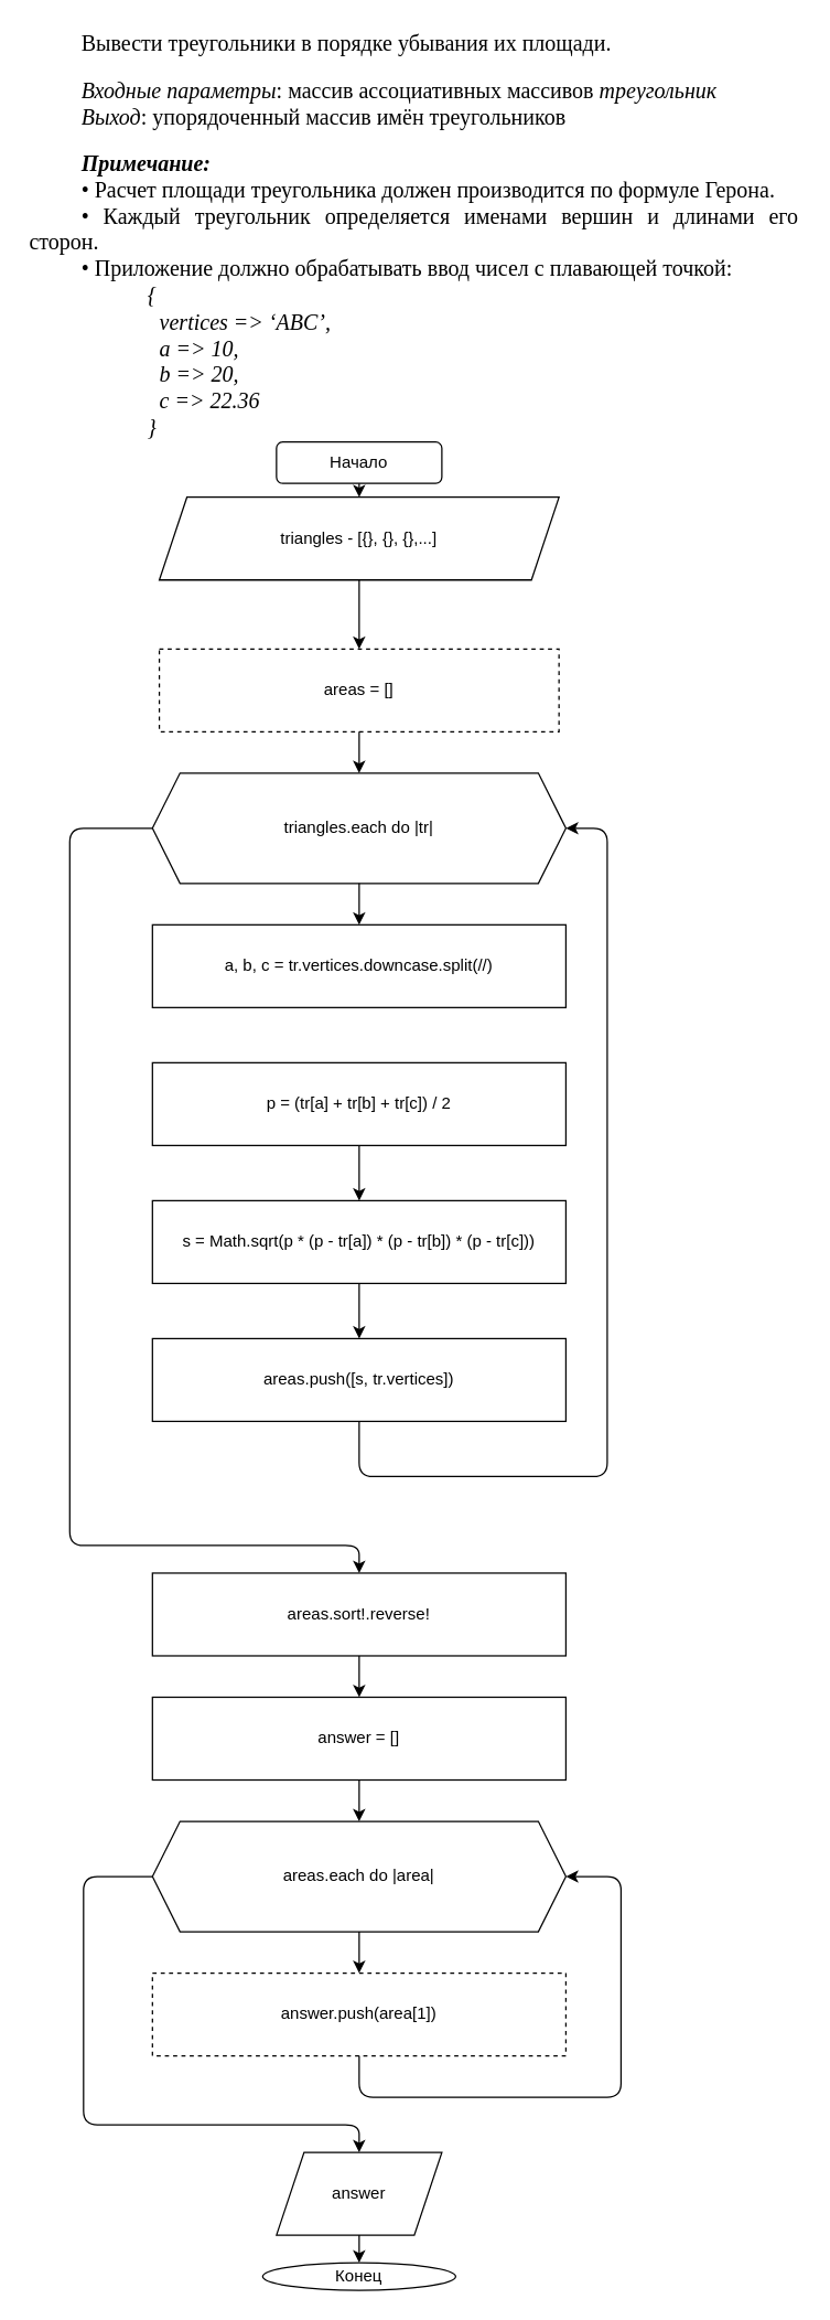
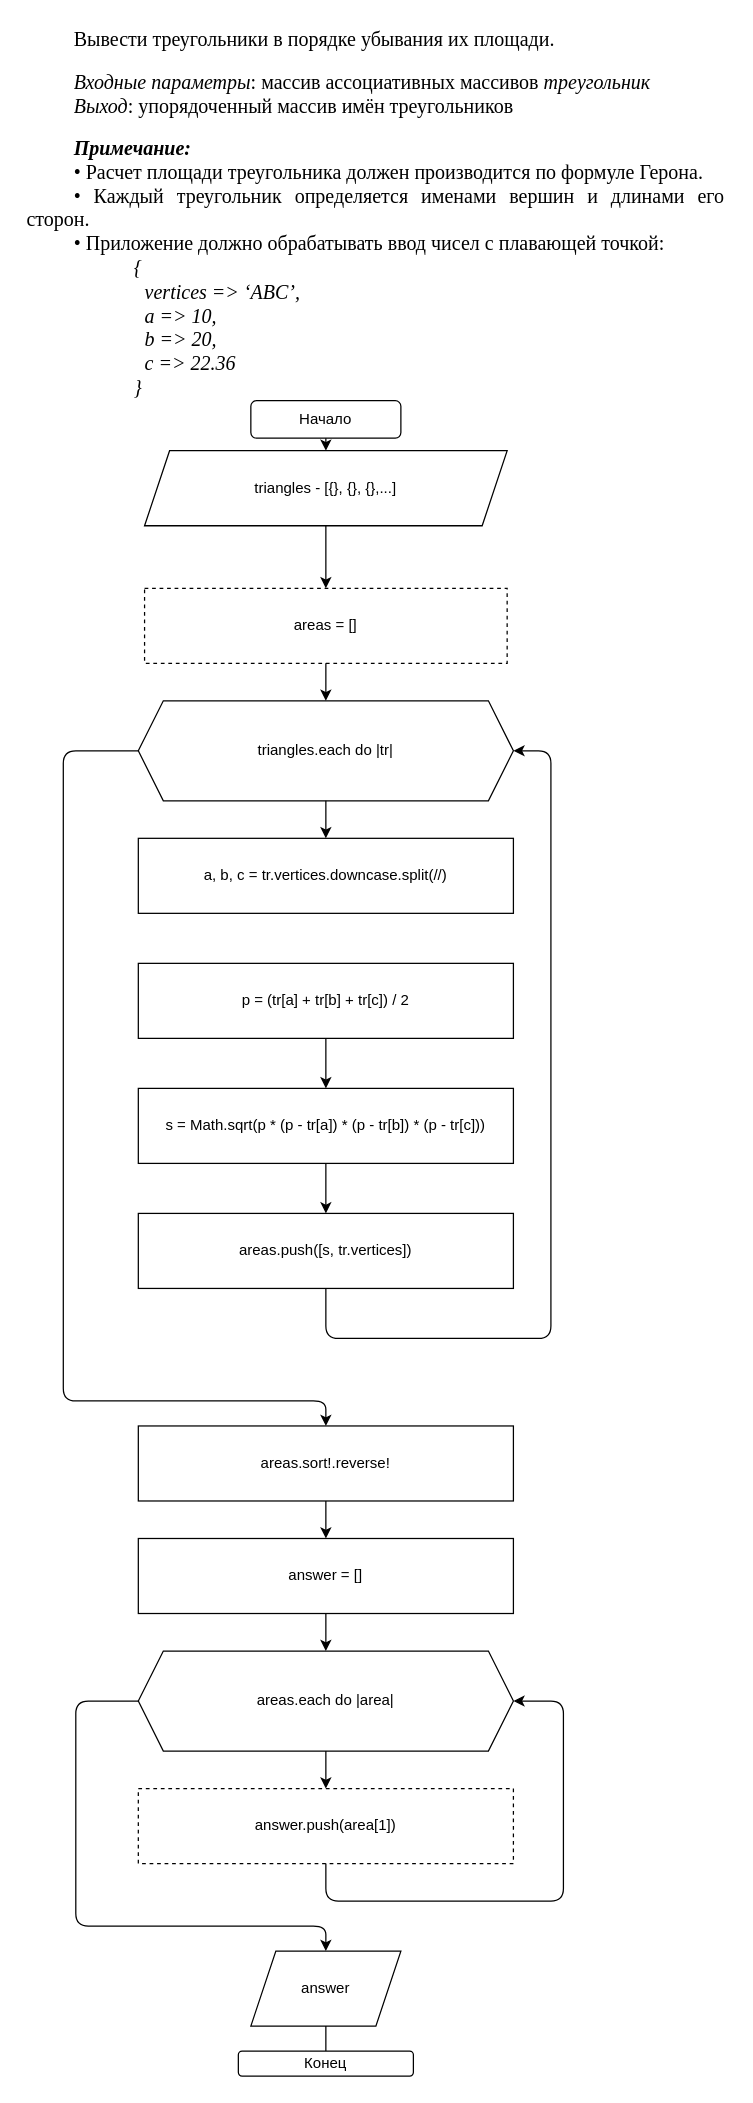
- <mxCell id="30" value="" style="endArrow=classic;html=1;exitX=0.5;exitY=1;exitDx=0;exitDy=0;entryX=0.5;entryY=0;entryDx=0;entryDy=0;" edge="1" parent="1" source="28" target="29"><mxGeometry width="50" height="50" relative="1" as="geometry"><mxPoint x="450" y="1610" as="sourcePoint" /><mxPoint x="500" y="1560" as="targetPoint" /></mxGeometry></mxCell>
+ <mxCell id="30" value="" style="endArrow=none;html=1;exitX=0.5;exitY=1;exitDx=0;exitDy=0;entryX=0.5;entryY=0;entryDx=0;entryDy=0;" edge="1" parent="1" source="28" target="29"><mxGeometry width="50" height="50" relative="1" as="geometry"><mxPoint x="450" y="1610" as="sourcePoint" /><mxPoint x="500" y="1560" as="targetPoint" /></mxGeometry></mxCell>
- <mxCell id="29" value="Конец" style="ellipse;whiteSpace=wrap;html=1;" vertex="1" parent="1"><mxGeometry x="190" y="1640" width="140" height="20" as="geometry" /></mxCell>
+ <mxCell id="29" value="Конец" style="rounded=1;whiteSpace=wrap;html=1;" vertex="1" parent="1"><mxGeometry x="190" y="1640" width="140" height="20" as="geometry" /></mxCell>
